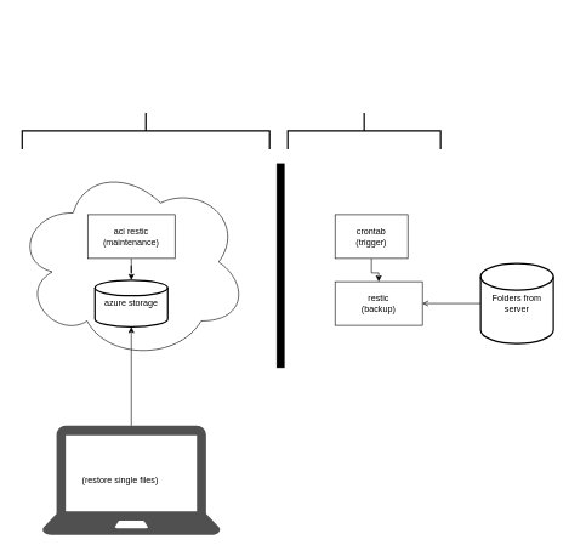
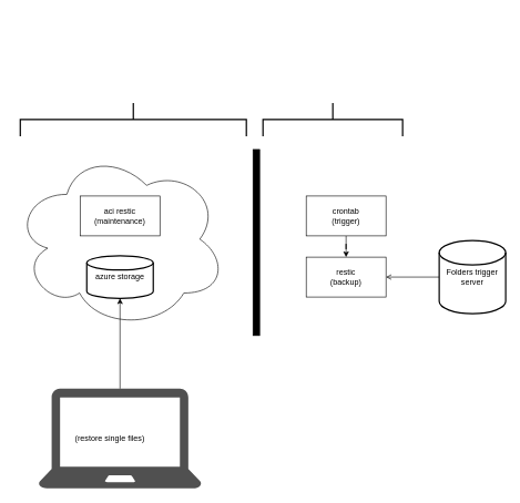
- <mxCell id="11" value="crontab&lt;br&gt;(trigger)" style="rounded=0;whiteSpace=wrap;html=1;" parent="1" vertex="1"><mxGeometry x="460" y="294" width="100" height="60" as="geometry" /></mxCell>
+ <mxCell id="11" value="crontab&lt;br&gt;(trigger)" style="rounded=0;whiteSpace=wrap;html=1;" parent="1" vertex="1"><mxGeometry x="460" y="294" width="120" height="60" as="geometry" /></mxCell>
- <mxCell id="3" value="" style="edgeStyle=orthogonalEdgeStyle;rounded=0;orthogonalLoop=1;jettySize=auto;html=1;" parent="1" source="4" target="5" edge="1"><mxGeometry relative="1" as="geometry" /></mxCell>
- <mxCell id="9" value="Folders from server" style="strokeWidth=2;html=1;shape=mxgraph.flowchart.database;whiteSpace=wrap;" parent="1" vertex="1"><mxGeometry x="660" y="361" width="100" height="110" as="geometry" /></mxCell>
+ <mxCell id="9" value="Folders trigger server" style="strokeWidth=2;html=1;shape=mxgraph.flowchart.database;whiteSpace=wrap;" parent="1" vertex="1"><mxGeometry x="660" y="361" width="100" height="110" as="geometry" /></mxCell>
